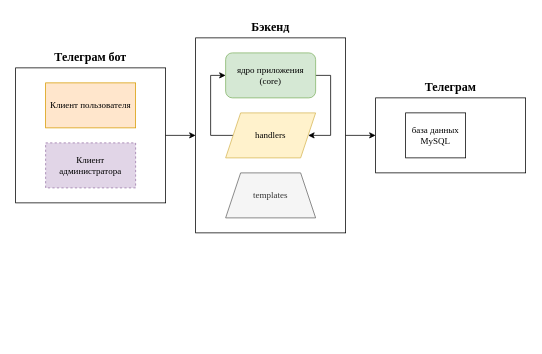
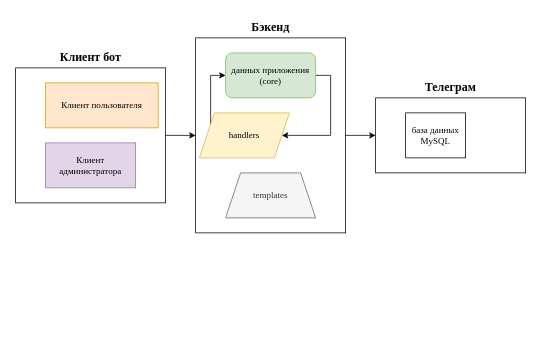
- <mxCell id="6" value="&lt;b&gt;&lt;font style=&quot;font-size: 16px;&quot;&gt;Телеграм бот&lt;/font&gt;&lt;/b&gt;" style="text;html=1;strokeColor=none;fillColor=none;align=center;verticalAlign=middle;whiteSpace=wrap;rounded=0;fontFamily=Tahoma;" parent="2" vertex="1"><mxGeometry width="200" height="30" as="geometry" /></mxCell>
+ <mxCell id="6" value="&lt;b&gt;&lt;font style=&quot;font-size: 16px;&quot;&gt;Клиент бот&lt;/font&gt;&lt;/b&gt;" style="text;html=1;strokeColor=none;fillColor=none;align=center;verticalAlign=middle;whiteSpace=wrap;rounded=0;fontFamily=Tahoma;" parent="2" vertex="1"><mxGeometry width="200" height="30" as="geometry" /></mxCell>
- <mxCell id="10" value="ядро приложения (core)" style="rounded=1;whiteSpace=wrap;html=1;fontFamily=Tahoma;fillColor=#d5e8d4;strokeColor=#82b366;" parent="7" vertex="1"><mxGeometry x="40" y="50" width="120" height="60" as="geometry" /></mxCell>
+ <mxCell id="10" value="данных приложения (core)" style="rounded=1;whiteSpace=wrap;html=1;fontFamily=Tahoma;fillColor=#d5e8d4;strokeColor=#82b366;" parent="7" vertex="1"><mxGeometry x="40" y="50" width="120" height="60" as="geometry" /></mxCell>
- <mxCell id="4" value="Клиент пользователя" style="rounded=0;whiteSpace=wrap;html=1;fontFamily=Tahoma;fillColor=#ffe6cc;strokeColor=#d79b00;" parent="2" vertex="1"><mxGeometry x="40" y="50" width="120" height="60" as="geometry" /></mxCell>
+ <mxCell id="4" value="Клиент пользователя" style="rounded=0;whiteSpace=wrap;html=1;fontFamily=Tahoma;fillColor=#ffe6cc;strokeColor=#d79b00;" parent="2" vertex="1"><mxGeometry x="40" y="50" width="150" height="60" as="geometry" /></mxCell>
- <mxCell id="12" value="handlers" style="rounded=0;whiteSpace=wrap;html=1;fontFamily=Tahoma;shape=parallelogram;perimeter=parallelogramPerimeter;fixedSize=1;fillColor=#fff2cc;strokeColor=#d6b656;" parent="7" vertex="1"><mxGeometry x="40" y="130" width="120" height="60" as="geometry" /></mxCell>
+ <mxCell id="12" value="handlers" style="rounded=0;whiteSpace=wrap;html=1;fontFamily=Tahoma;shape=parallelogram;perimeter=parallelogramPerimeter;fixedSize=1;fillColor=#fff2cc;strokeColor=#d6b656;" parent="7" vertex="1"><mxGeometry x="5" y="130" width="120" height="60" as="geometry" /></mxCell>
- <mxCell id="5" value="Клиент администратора" style="rounded=0;whiteSpace=wrap;html=1;fontFamily=Tahoma;fillColor=#e1d5e7;strokeColor=#9673a6;dashed=1;" parent="2" vertex="1"><mxGeometry x="40" y="130" width="120" height="60" as="geometry" /></mxCell>
+ <mxCell id="5" value="Клиент администратора" style="rounded=0;whiteSpace=wrap;html=1;fontFamily=Tahoma;fillColor=#e1d5e7;strokeColor=#9673a6;" parent="2" vertex="1"><mxGeometry x="40" y="130" width="120" height="60" as="geometry" /></mxCell>
